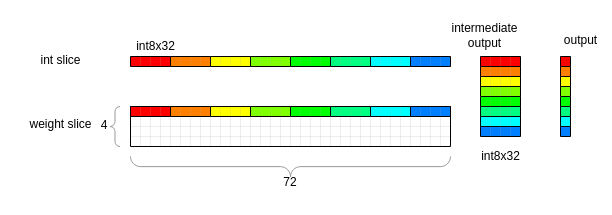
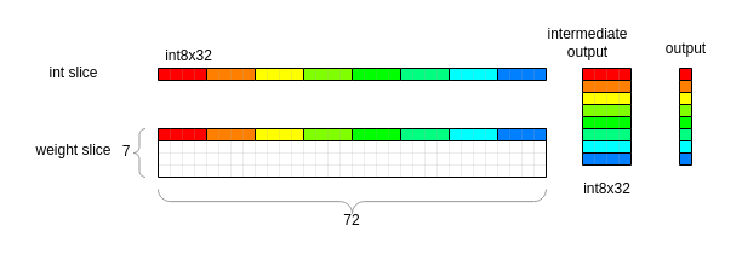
- <mxCell id="28" value="output" style="text;html=1;align=center;verticalAlign=middle;resizable=0;points=[];autosize=1;strokeColor=none;" vertex="1" parent="1"><mxGeometry x="555" y="30" width="50" height="20" as="geometry" /></mxCell>
+ <mxCell id="28" value="output" style="text;html=1;align=center;verticalAlign=middle;resizable=0;points=[];autosize=1;strokeColor=none;" vertex="1" parent="1"><mxGeometry x="540" y="30" width="50" height="20" as="geometry" /></mxCell>
- <mxCell id="4" value="4" style="text;html=1;strokeColor=none;fillColor=none;align=center;verticalAlign=middle;whiteSpace=wrap;rounded=0;" parent="1" vertex="1"><mxGeometry x="100" y="115" width="7.5" height="20" as="geometry" /></mxCell>
+ <mxCell id="4" value="7" style="text;html=1;strokeColor=none;fillColor=none;align=center;verticalAlign=middle;whiteSpace=wrap;rounded=0;" parent="1" vertex="1"><mxGeometry x="100" y="115" width="7.5" height="20" as="geometry" /></mxCell>
